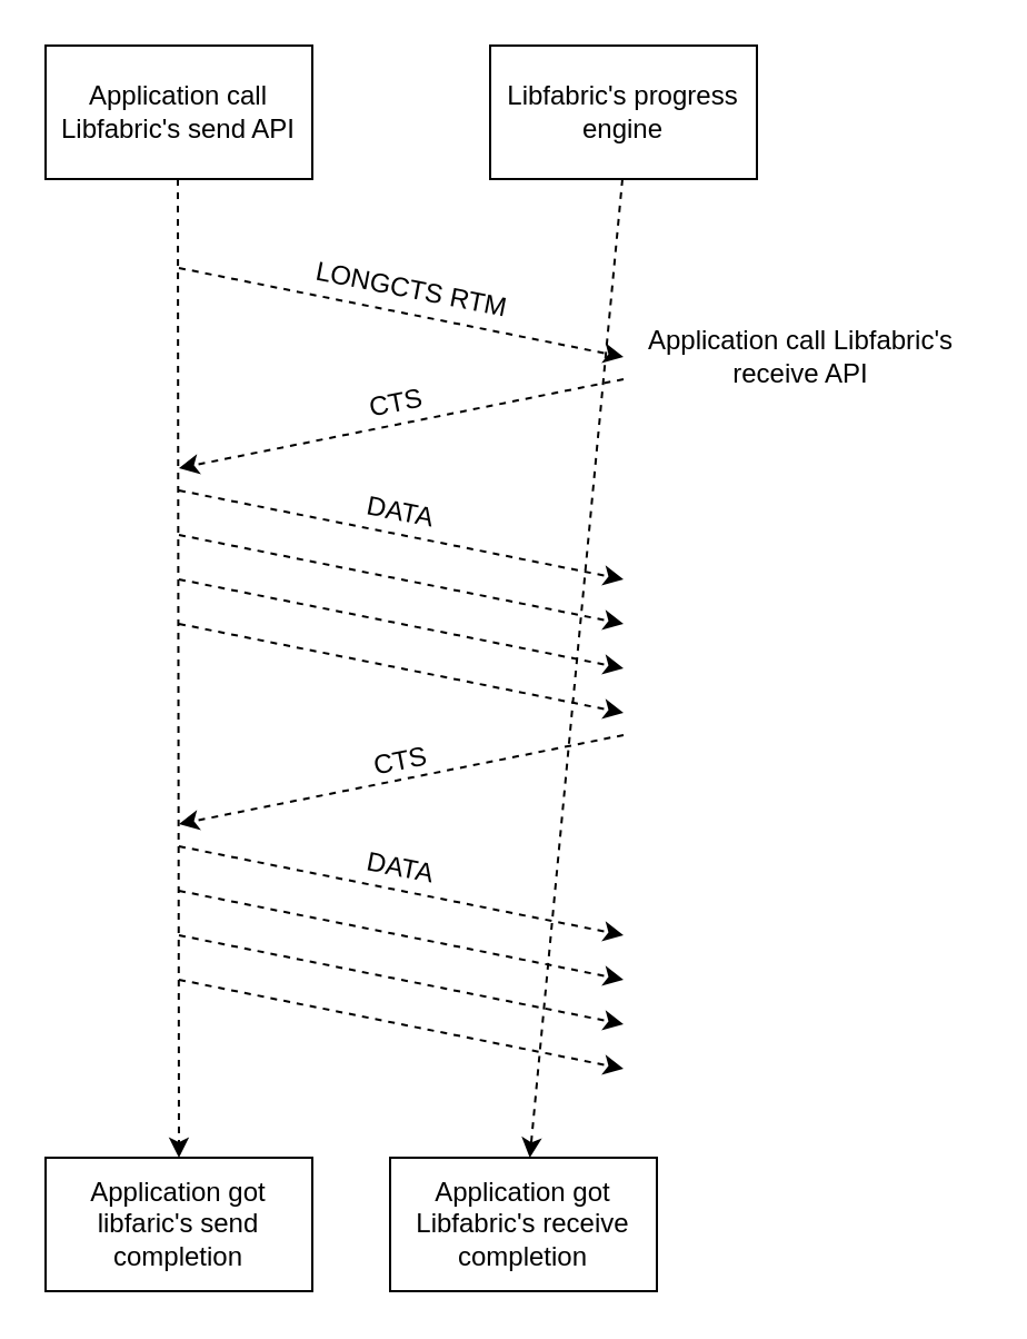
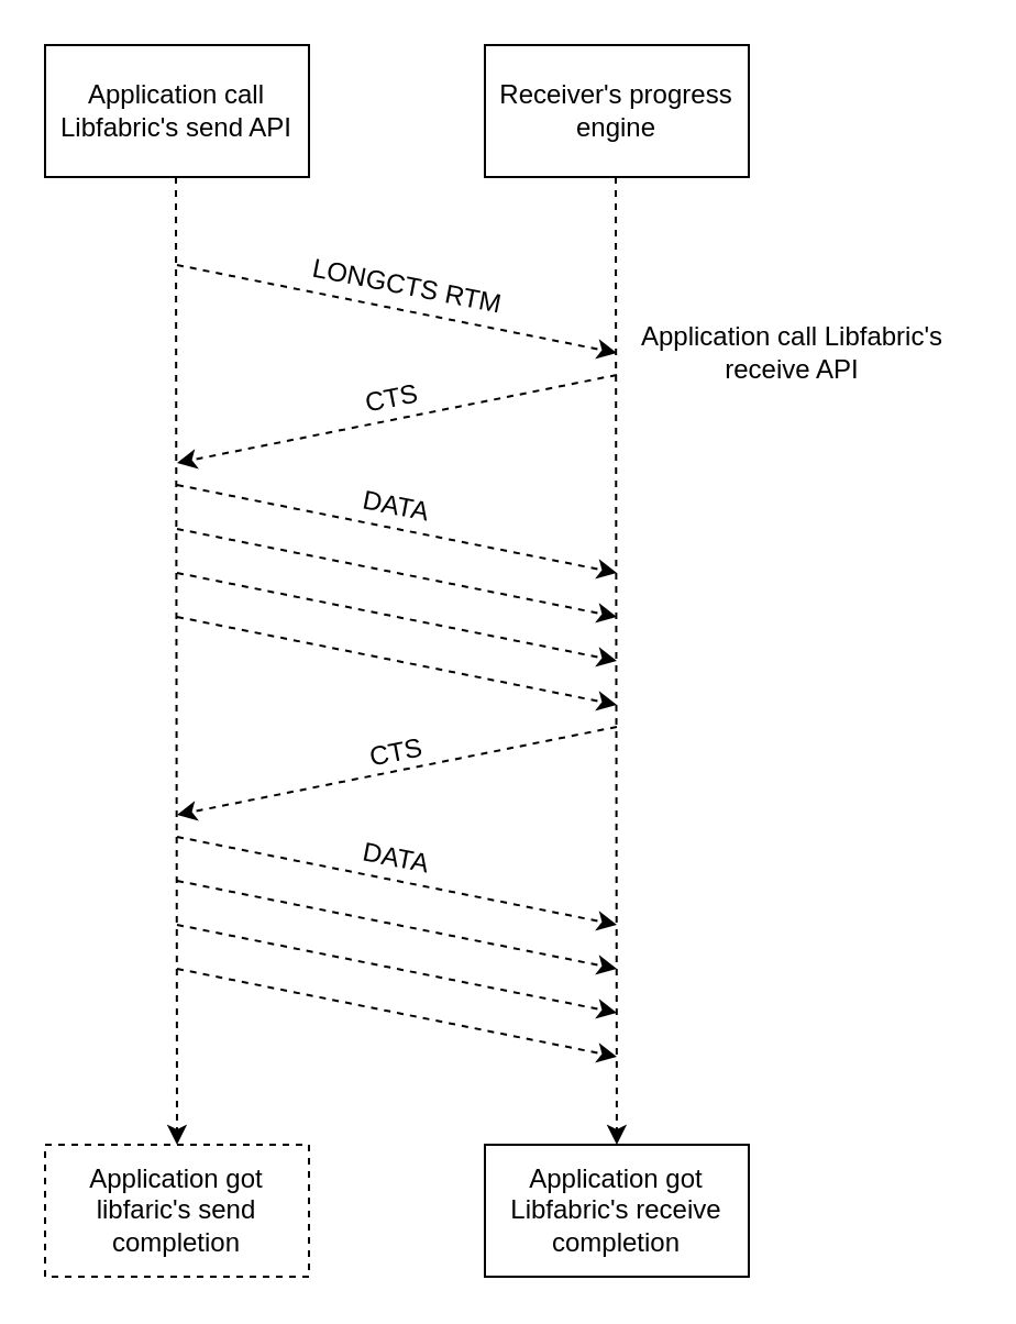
- <mxCell id="3" value="Libfabric's progress engine" style="rounded=0;whiteSpace=wrap;html=1;" parent="1" vertex="1"><mxGeometry x="220" y="20" width="120" height="60" as="geometry" /></mxCell>
+ <mxCell id="3" value="Receiver's progress engine" style="rounded=0;whiteSpace=wrap;html=1;" parent="1" vertex="1"><mxGeometry x="220" y="20" width="120" height="60" as="geometry" /></mxCell>
- <mxCell id="7" value="Application got libfaric's send completion" style="rounded=0;whiteSpace=wrap;html=1;" parent="1" vertex="1"><mxGeometry x="20" y="520" width="120" height="60" as="geometry" /></mxCell>
+ <mxCell id="7" value="Application got libfaric's send completion" style="rounded=0;whiteSpace=wrap;html=1;dashed=1;" parent="1" vertex="1"><mxGeometry x="20" y="520" width="120" height="60" as="geometry" /></mxCell>
- <mxCell id="8" value="Application got Libfabric's receive completion" style="rounded=0;whiteSpace=wrap;html=1;" parent="1" vertex="1"><mxGeometry x="175" y="520" width="120" height="60" as="geometry" /></mxCell>
+ <mxCell id="8" value="Application got Libfabric's receive completion" style="rounded=0;whiteSpace=wrap;html=1;" parent="1" vertex="1"><mxGeometry x="220" y="520" width="120" height="60" as="geometry" /></mxCell>
